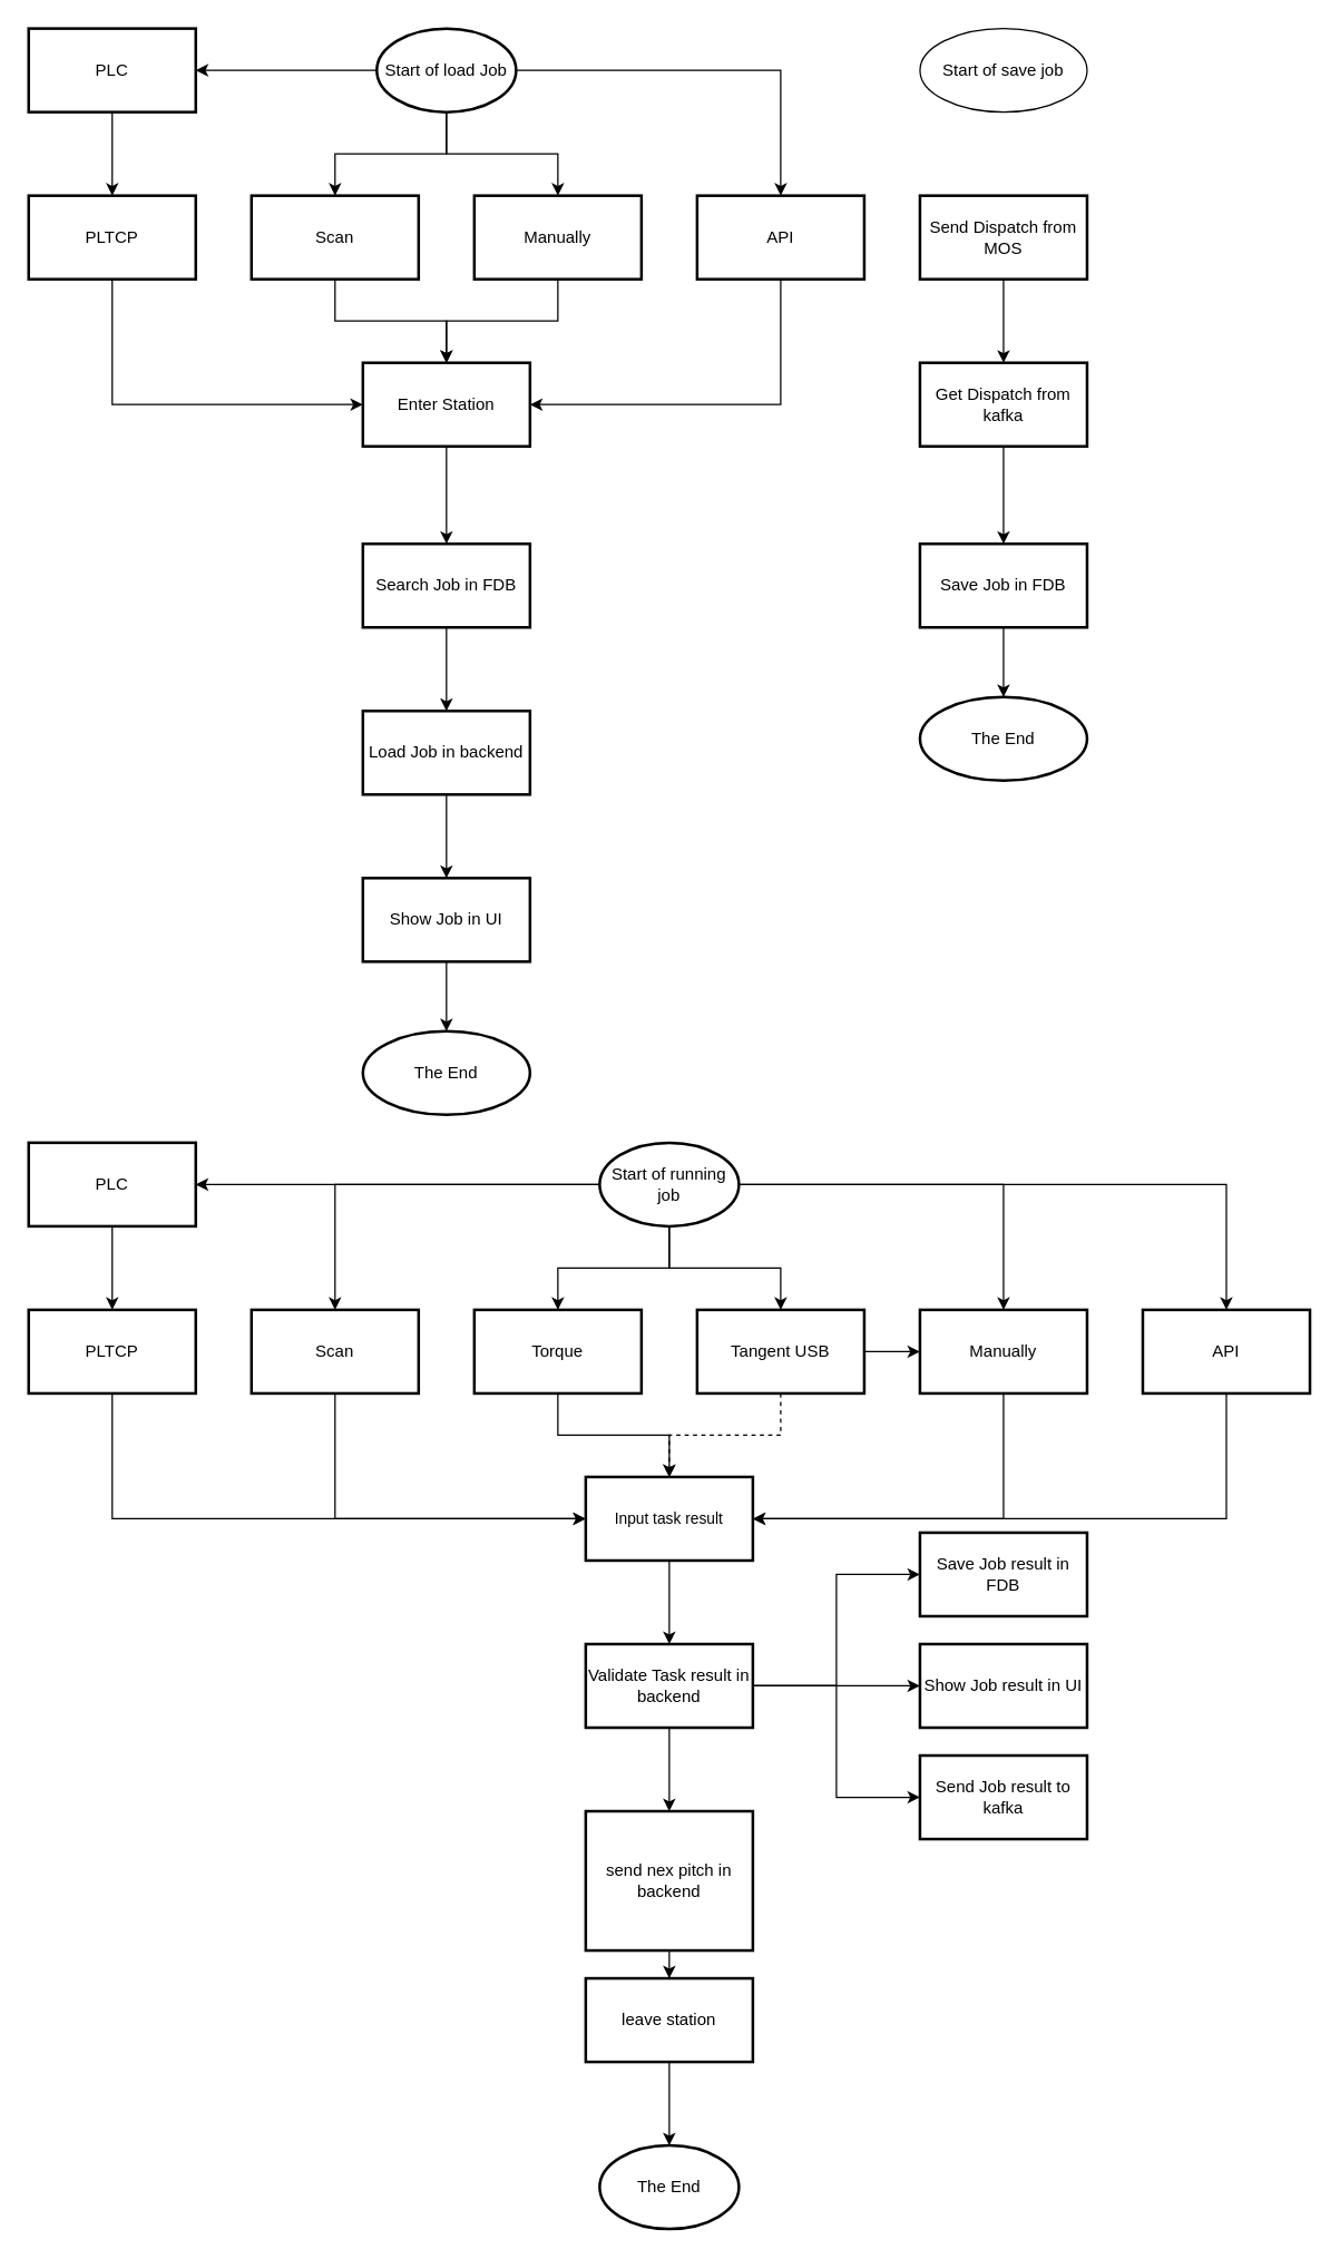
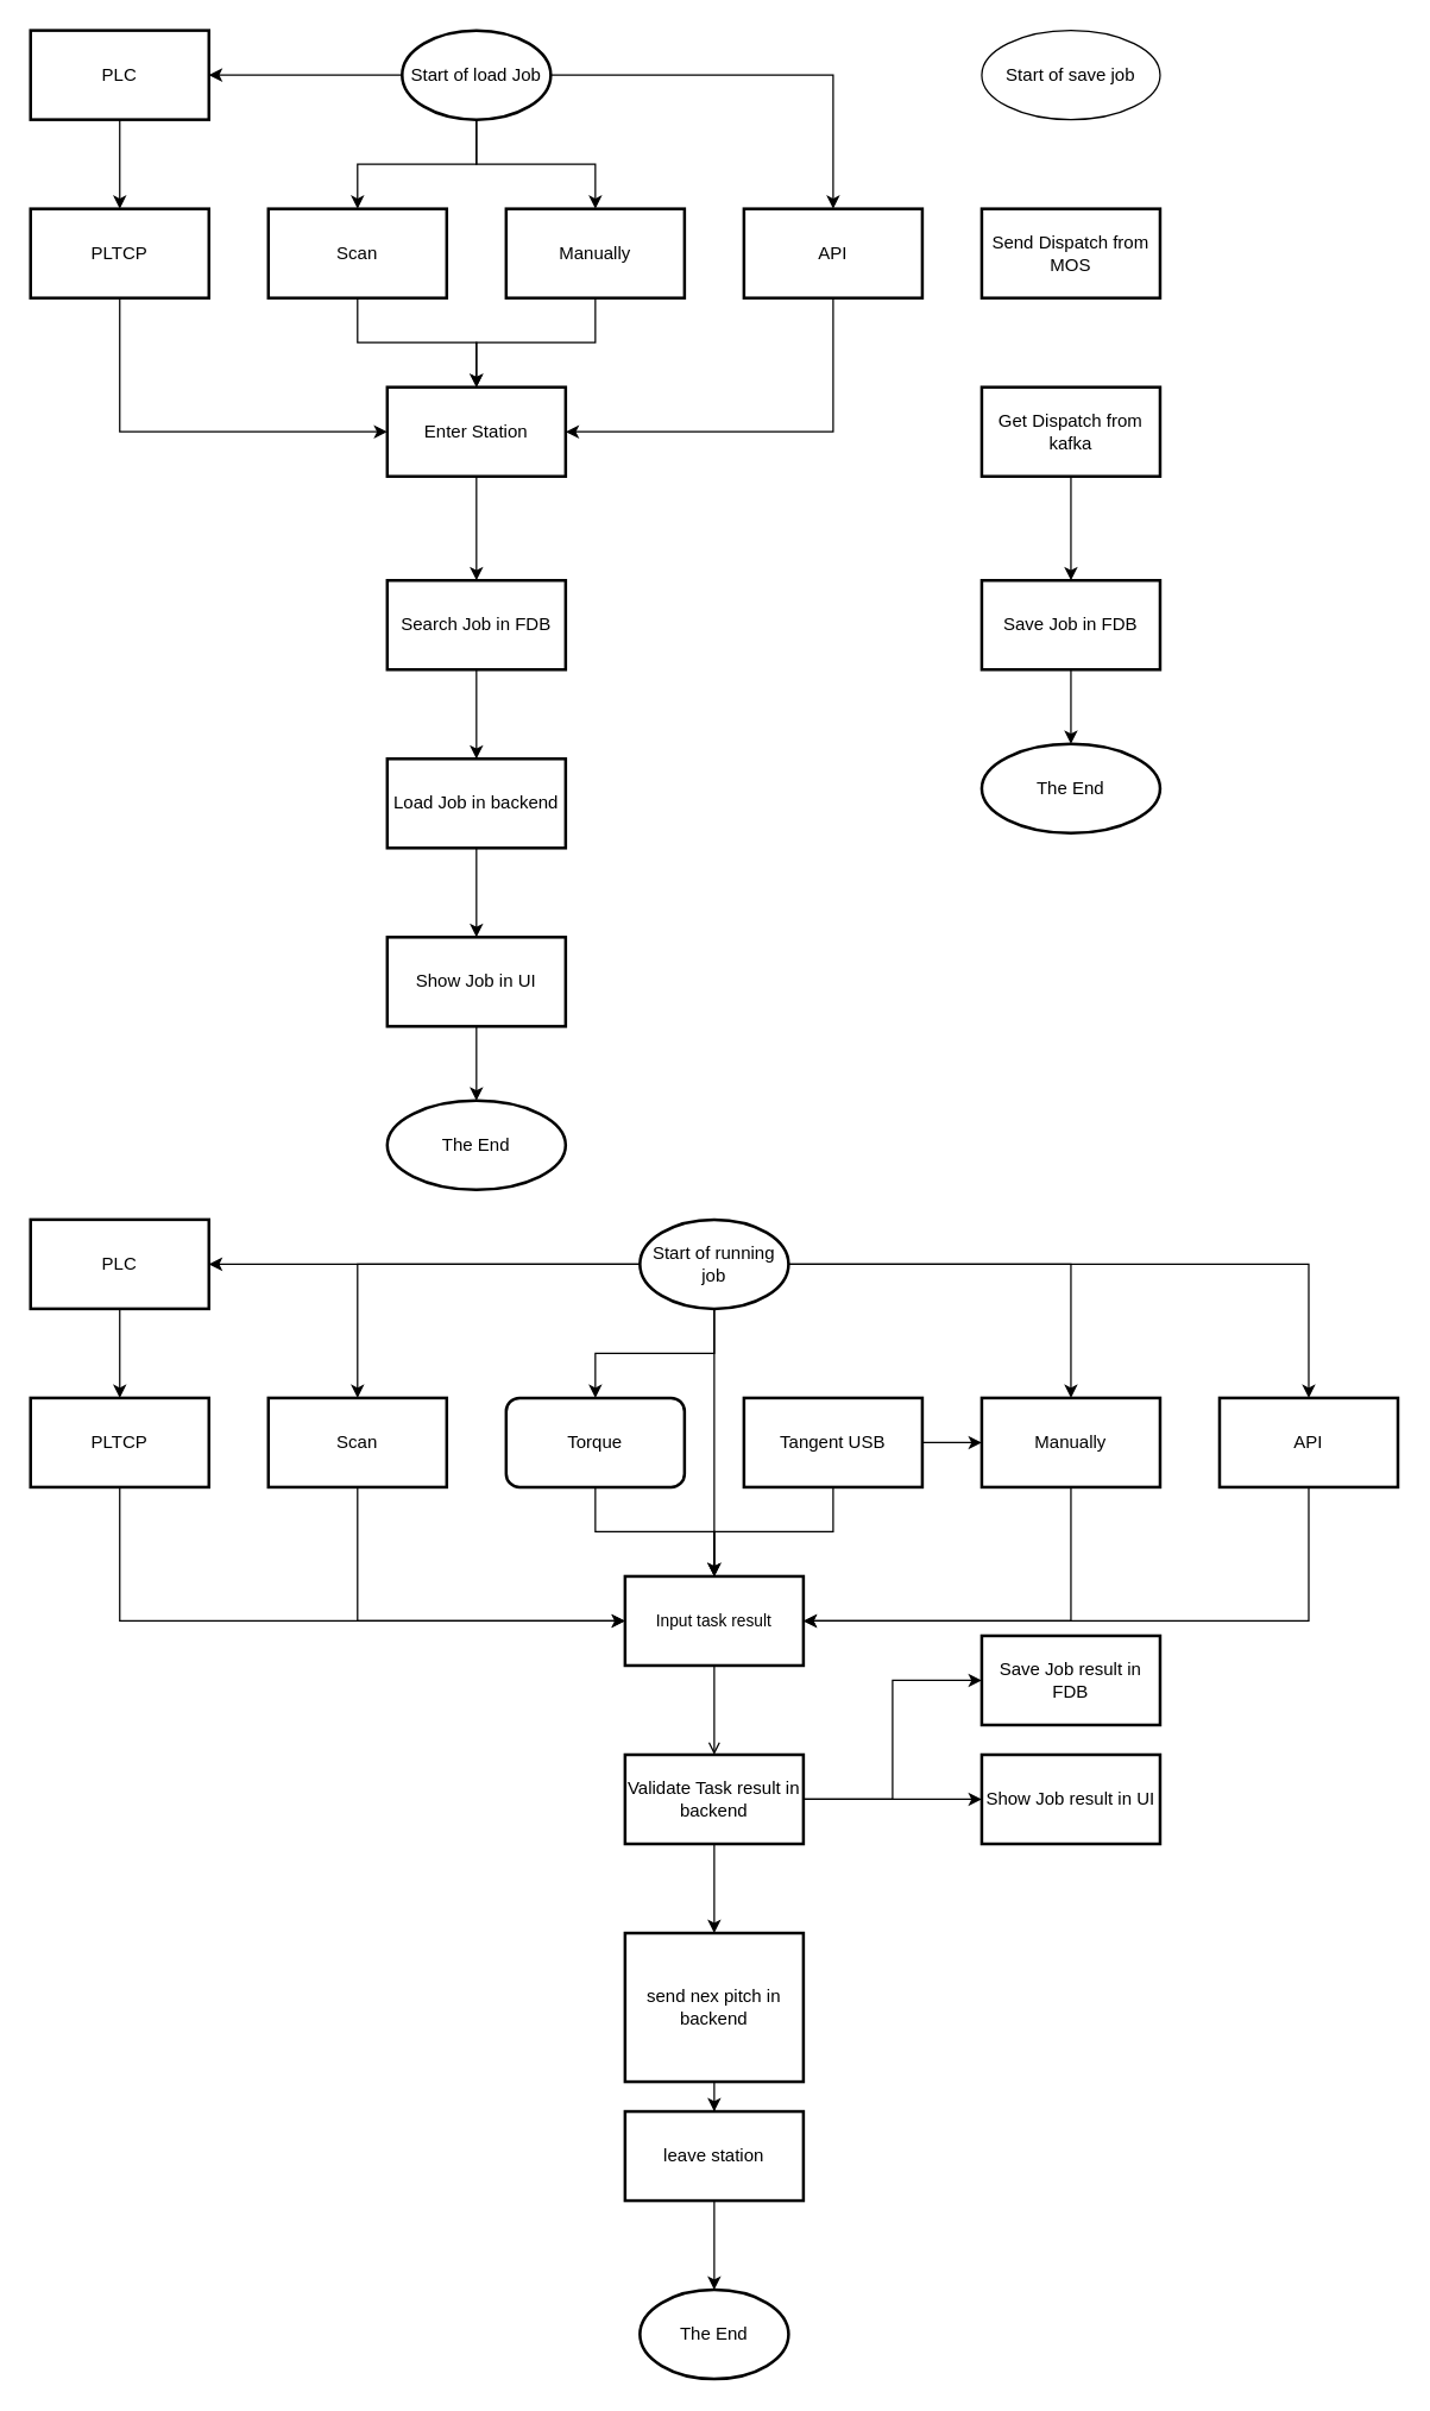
- <mxCell id="63" value="" style="edgeStyle=orthogonalEdgeStyle;rounded=0;orthogonalLoop=1;jettySize=auto;html=1;" edge="1" parent="1" source="64" target="67"><mxGeometry relative="1" as="geometry" /></mxCell>
- <mxCell id="30" style="edgeStyle=orthogonalEdgeStyle;rounded=0;orthogonalLoop=1;jettySize=auto;html=1;entryX=0.5;entryY=0;entryDx=0;entryDy=0;" edge="1" parent="1" source="32" target="53"><mxGeometry relative="1" as="geometry" /></mxCell>
+ <mxCell id="30" style="edgeStyle=orthogonalEdgeStyle;rounded=0;orthogonalLoop=1;jettySize=auto;html=1;" edge="1" parent="1" source="32" target="34"><mxGeometry relative="1" as="geometry" /></mxCell>
- <mxCell id="50" value="Torque" style="whiteSpace=wrap;html=1;strokeWidth=2;" vertex="1" parent="1"><mxGeometry x="340" y="940" width="120" height="60" as="geometry" /></mxCell>
+ <mxCell id="50" value="Torque" style="whiteSpace=wrap;html=1;strokeWidth=2;rounded=1;" vertex="1" parent="1"><mxGeometry x="340" y="940" width="120" height="60" as="geometry" /></mxCell>
- <mxCell id="51" style="edgeStyle=orthogonalEdgeStyle;rounded=0;orthogonalLoop=1;jettySize=auto;html=1;entryX=0.5;entryY=0;entryDx=0;entryDy=0;dashed=1;" edge="1" parent="1" source="53" target="34"><mxGeometry relative="1" as="geometry"><Array as="points"><mxPoint x="560" y="1030" /><mxPoint x="480" y="1030" /></Array></mxGeometry></mxCell>
+ <mxCell id="51" style="edgeStyle=orthogonalEdgeStyle;rounded=0;orthogonalLoop=1;jettySize=auto;html=1;entryX=0.5;entryY=0;entryDx=0;entryDy=0;" edge="1" parent="1" source="53" target="34"><mxGeometry relative="1" as="geometry"><Array as="points"><mxPoint x="560" y="1030" /><mxPoint x="480" y="1030" /></Array></mxGeometry></mxCell>
- <mxCell id="33" value="" style="edgeStyle=orthogonalEdgeStyle;rounded=0;orthogonalLoop=1;jettySize=auto;html=1;" edge="1" source="34" target="39" parent="1"><mxGeometry relative="1" as="geometry" /></mxCell>
+ <mxCell id="33" value="" style="edgeStyle=orthogonalEdgeStyle;rounded=0;orthogonalLoop=1;jettySize=auto;html=1;endArrow=open;" edge="1" source="34" target="39" parent="1"><mxGeometry relative="1" as="geometry" /></mxCell>
- <mxCell id="37" style="edgeStyle=orthogonalEdgeStyle;rounded=0;orthogonalLoop=1;jettySize=auto;html=1;entryX=0;entryY=0.5;entryDx=0;entryDy=0;" edge="1" parent="1" source="39" target="68"><mxGeometry relative="1" as="geometry" /></mxCell>
- <mxCell id="68" value="Send Job result to kafka" style="whiteSpace=wrap;html=1;strokeWidth=2;" vertex="1" parent="1"><mxGeometry x="660" y="1260" width="120" height="60" as="geometry" /></mxCell>
